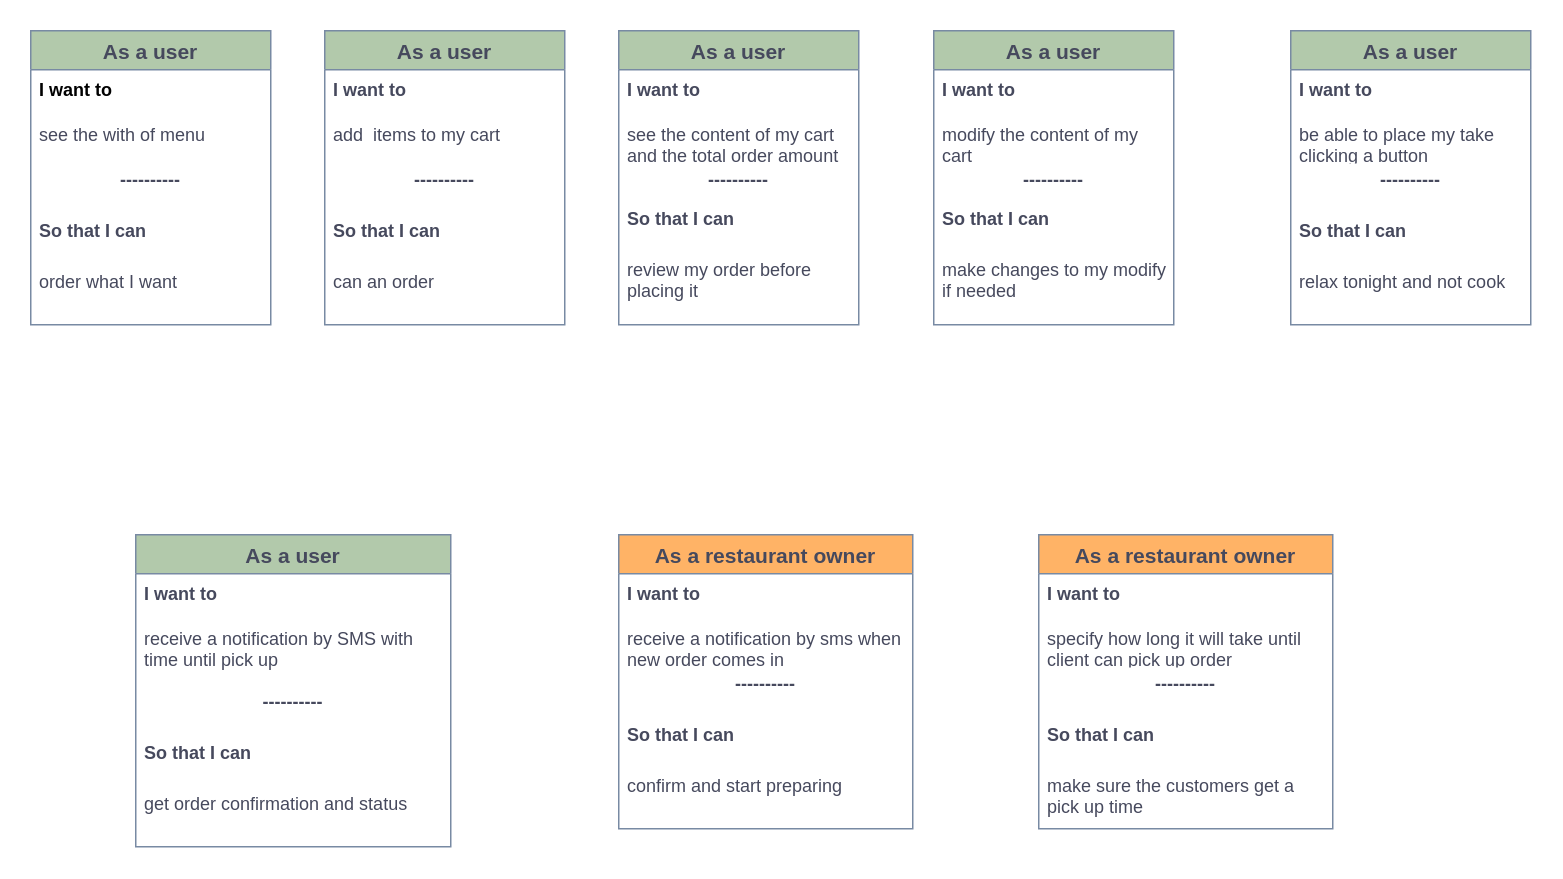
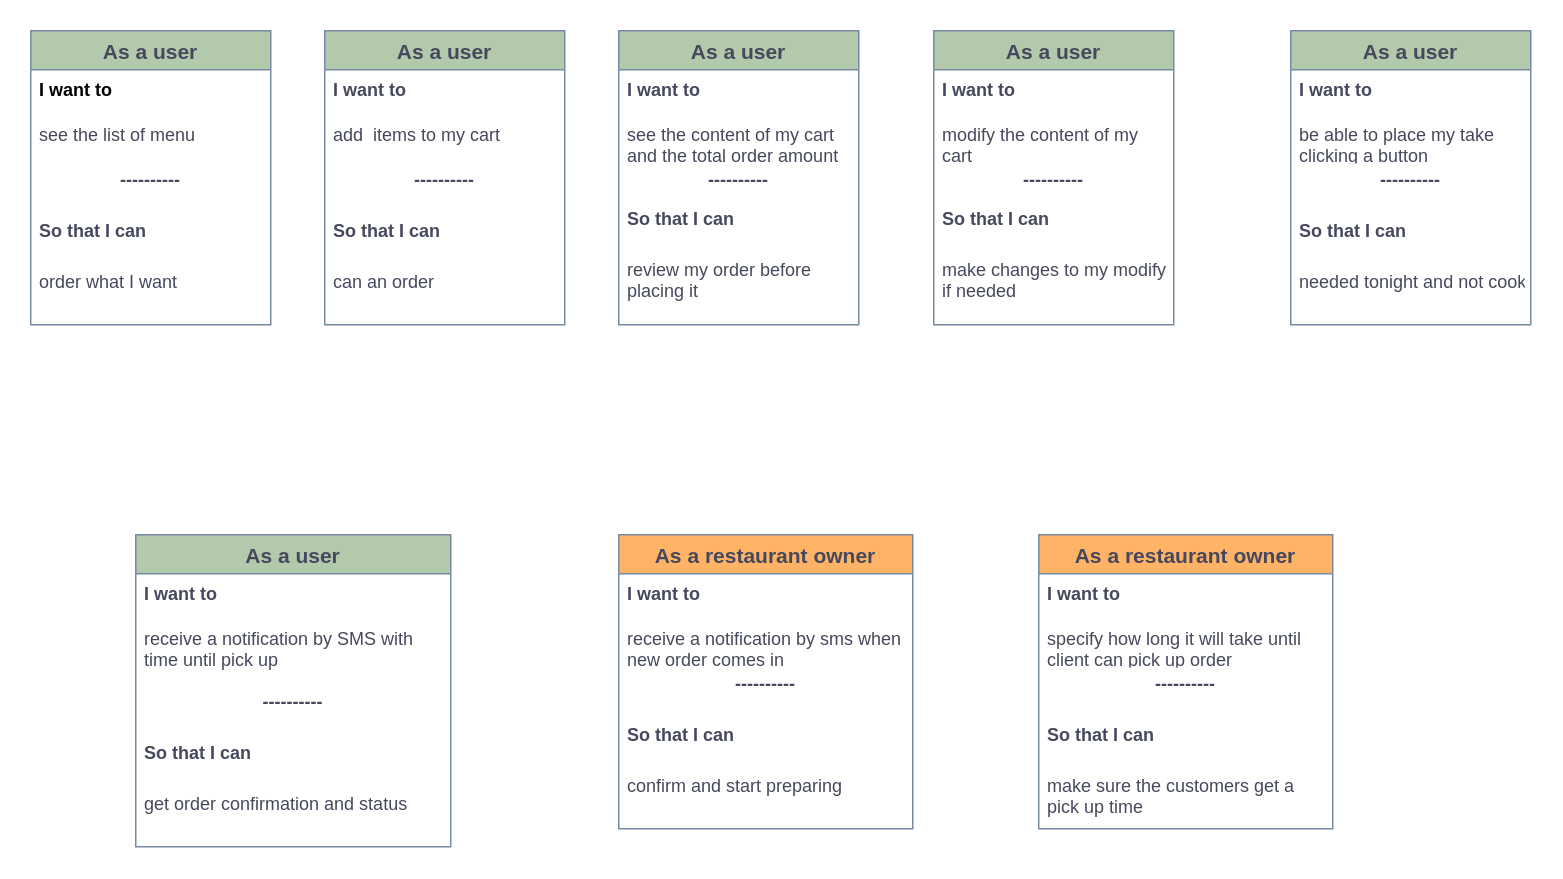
- <mxCell id="46" value="see the with of menu&#10;&#10;&#10;" style="text;strokeColor=none;fillColor=none;spacingLeft=4;spacingRight=4;overflow=hidden;rotatable=0;points=[[0,0.5],[1,0.5]];portConstraint=eastwest;fontSize=12;fontColor=#46495D;" parent="44" vertex="1"><mxGeometry y="56" width="160" height="30" as="geometry" /></mxCell>
+ <mxCell id="46" value="see the list of menu&#10;&#10;&#10;" style="text;strokeColor=none;fillColor=none;spacingLeft=4;spacingRight=4;overflow=hidden;rotatable=0;points=[[0,0.5],[1,0.5]];portConstraint=eastwest;fontSize=12;fontColor=#46495D;" parent="44" vertex="1"><mxGeometry y="56" width="160" height="30" as="geometry" /></mxCell>
- <mxCell id="25" value="relax tonight and not cook" style="text;strokeColor=none;fillColor=none;spacingLeft=4;spacingRight=4;overflow=hidden;rotatable=0;points=[[0,0.5],[1,0.5]];portConstraint=eastwest;fontSize=12;fontColor=#46495D;" parent="20" vertex="1"><mxGeometry y="154" width="160" height="42" as="geometry" /></mxCell>
+ <mxCell id="25" value="needed tonight and not cook" style="text;strokeColor=none;fillColor=none;spacingLeft=4;spacingRight=4;overflow=hidden;rotatable=0;points=[[0,0.5],[1,0.5]];portConstraint=eastwest;fontSize=12;fontColor=#46495D;" parent="20" vertex="1"><mxGeometry y="154" width="160" height="42" as="geometry" /></mxCell>
